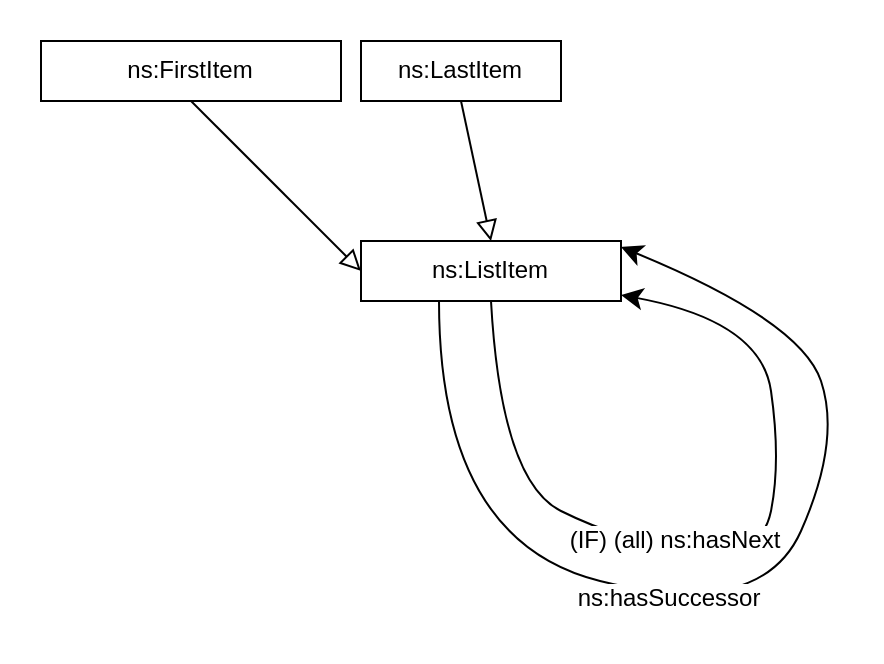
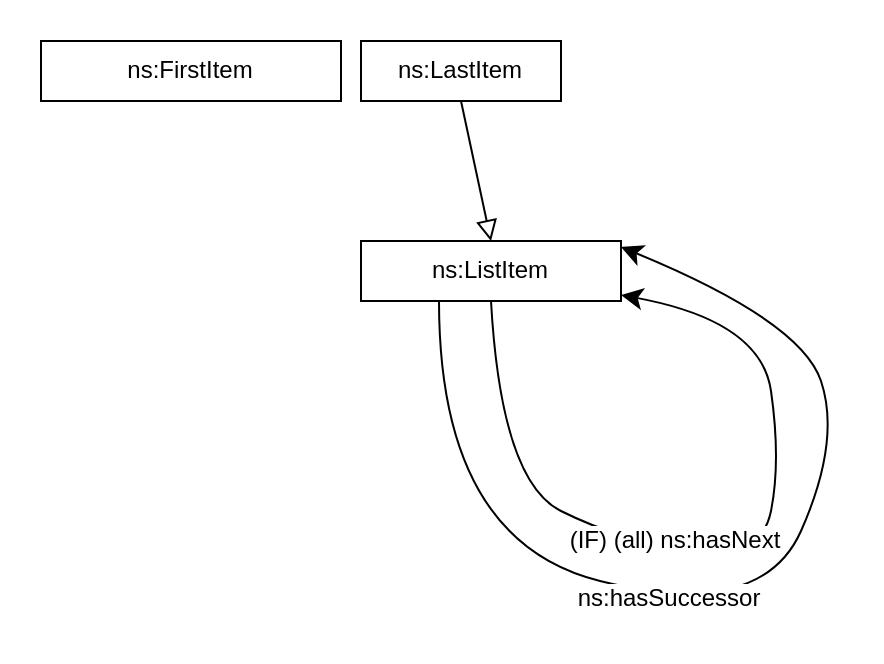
- <mxCell id="5" value="" style="endArrow=block;html=1;fontColor=#000099;exitX=0.5;exitY=1;exitDx=0;exitDy=0;endFill=0;endSize=8;arcSize=0;entryX=0;entryY=0.5;entryDx=0;entryDy=0;" edge="1" parent="1" source="6" target="4"><mxGeometry width="50" height="50" relative="1" as="geometry"><mxPoint x="-365" y="60" as="sourcePoint" /><mxPoint x="70" y="120" as="targetPoint" /></mxGeometry></mxCell>
